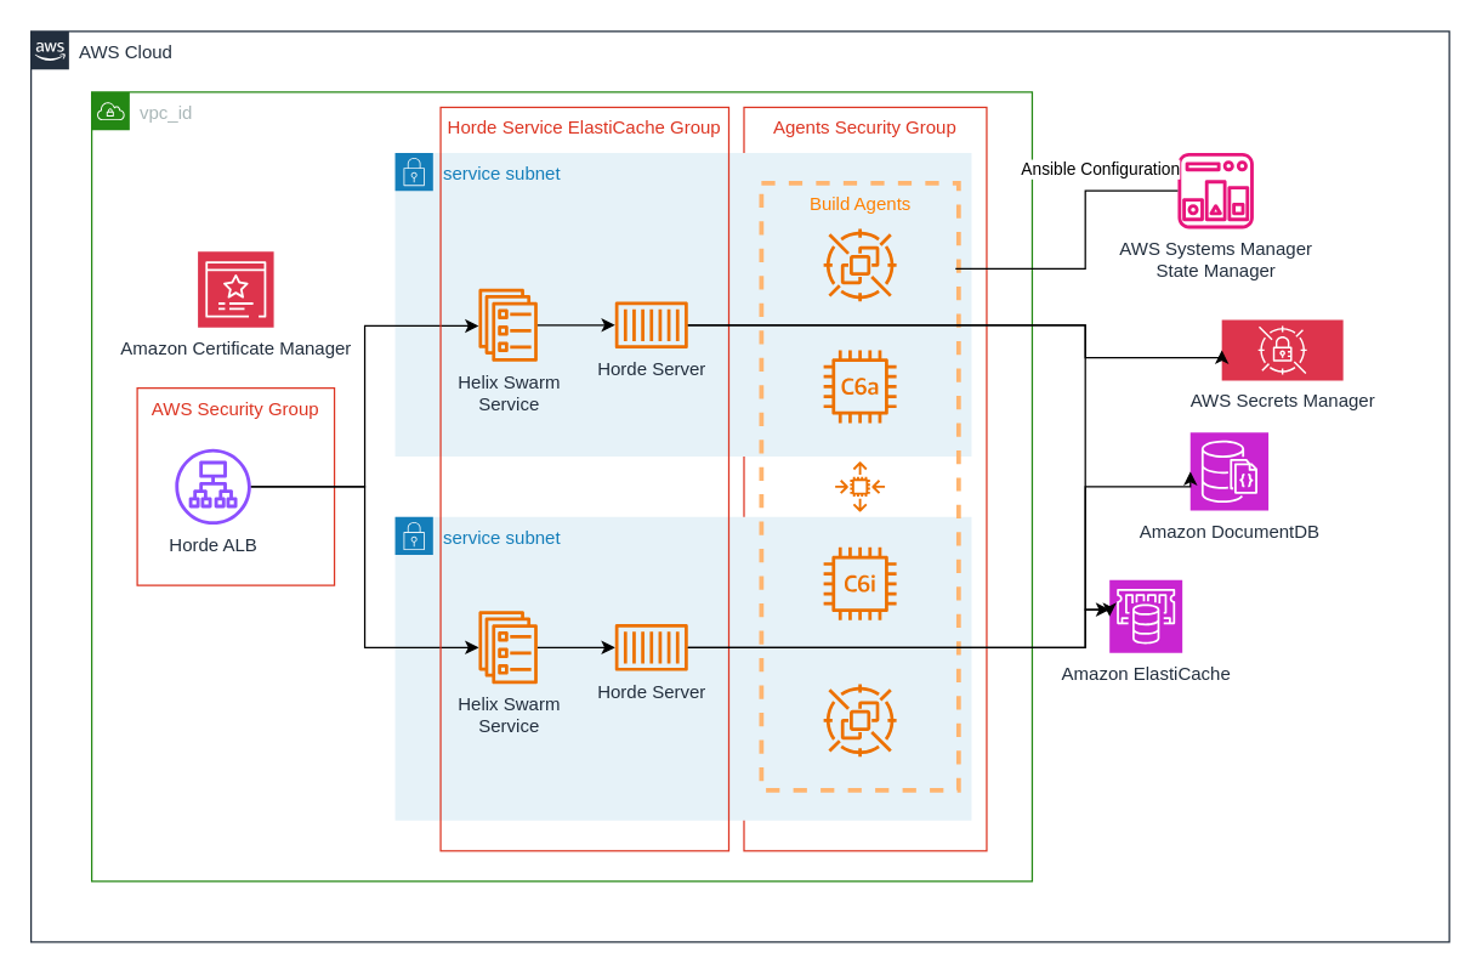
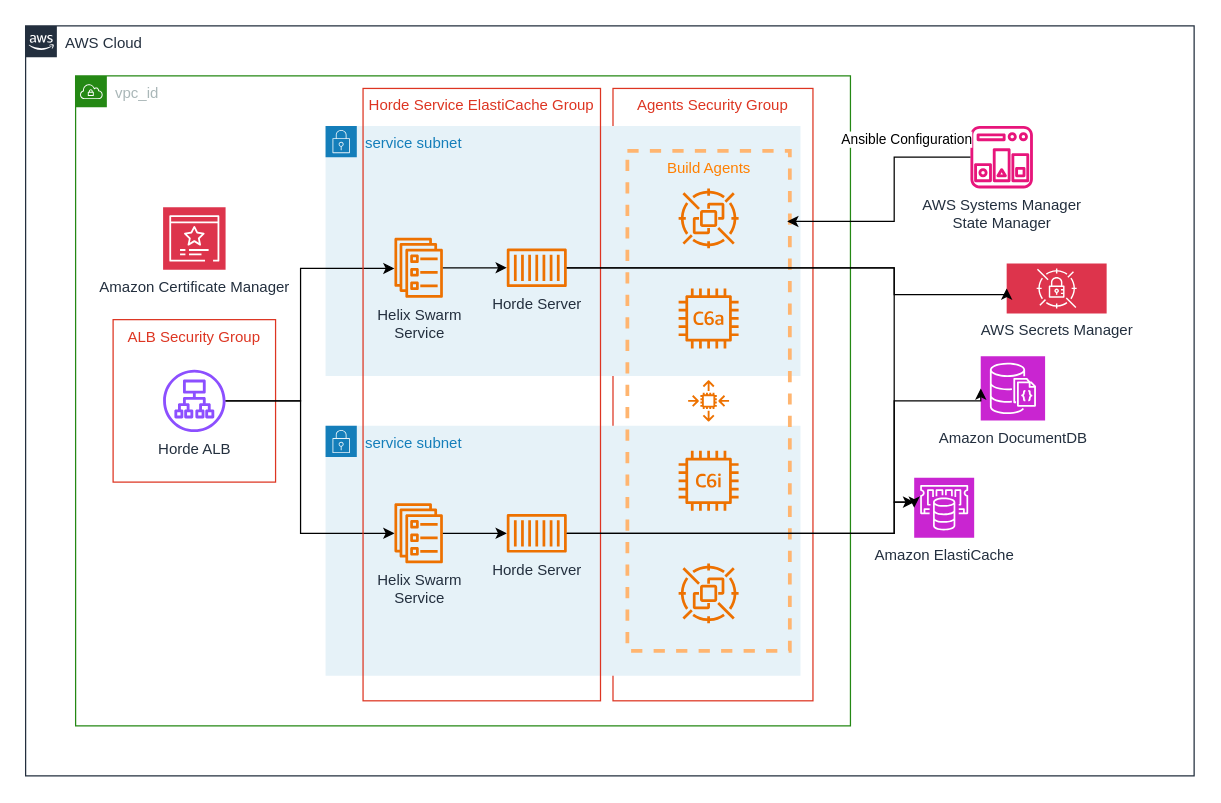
- <mxCell id="33" style="edgeStyle=orthogonalEdgeStyle;rounded=0;orthogonalLoop=1;jettySize=auto;html=1;entryX=0.984;entryY=0.141;entryDx=0;entryDy=0;entryPerimeter=0;endArrow=none;" edge="1" parent="2" source="32" target="17"><mxGeometry relative="1" as="geometry"><Array as="points"><mxPoint x="695" y="105" /><mxPoint x="695" y="156" /></Array></mxGeometry></mxCell>
+ <mxCell id="33" style="edgeStyle=orthogonalEdgeStyle;rounded=0;orthogonalLoop=1;jettySize=auto;html=1;entryX=0.984;entryY=0.141;entryDx=0;entryDy=0;entryPerimeter=0;" edge="1" parent="2" source="32" target="17"><mxGeometry relative="1" as="geometry"><Array as="points"><mxPoint x="695" y="105" /><mxPoint x="695" y="156" /></Array></mxGeometry></mxCell>
- <mxCell id="5" value="AWS Security Group" style="fillColor=none;strokeColor=#DD3522;verticalAlign=top;fontStyle=0;fontColor=#DD3522;whiteSpace=wrap;html=1;" vertex="1" parent="3"><mxGeometry x="30" y="195" width="130" height="130" as="geometry" /></mxCell>
+ <mxCell id="5" value="ALB Security Group" style="fillColor=none;strokeColor=#DD3522;verticalAlign=top;fontStyle=0;fontColor=#DD3522;whiteSpace=wrap;html=1;" vertex="1" parent="3"><mxGeometry x="30" y="195" width="130" height="130" as="geometry" /></mxCell>
- <mxCell id="6" value="Horde ALB" style="sketch=0;outlineConnect=0;fontColor=#232F3E;gradientColor=none;fillColor=#8C4FFF;strokeColor=none;dashed=0;verticalLabelPosition=bottom;verticalAlign=top;align=center;html=1;fontSize=12;fontStyle=0;aspect=fixed;pointerEvents=1;shape=mxgraph.aws4.application_load_balancer;" vertex="1" parent="3"><mxGeometry x="55" y="235" width="50" height="50" as="geometry" /></mxCell>
+ <mxCell id="6" value="Horde ALB" style="sketch=0;outlineConnect=0;fontColor=#232F3E;gradientColor=none;fillColor=#8C4FFF;strokeColor=none;dashed=0;verticalLabelPosition=bottom;verticalAlign=top;align=center;html=1;fontSize=12;fontStyle=0;aspect=fixed;pointerEvents=1;shape=mxgraph.aws4.application_load_balancer;" vertex="1" parent="3"><mxGeometry x="70" y="235" width="50" height="50" as="geometry" /></mxCell>
